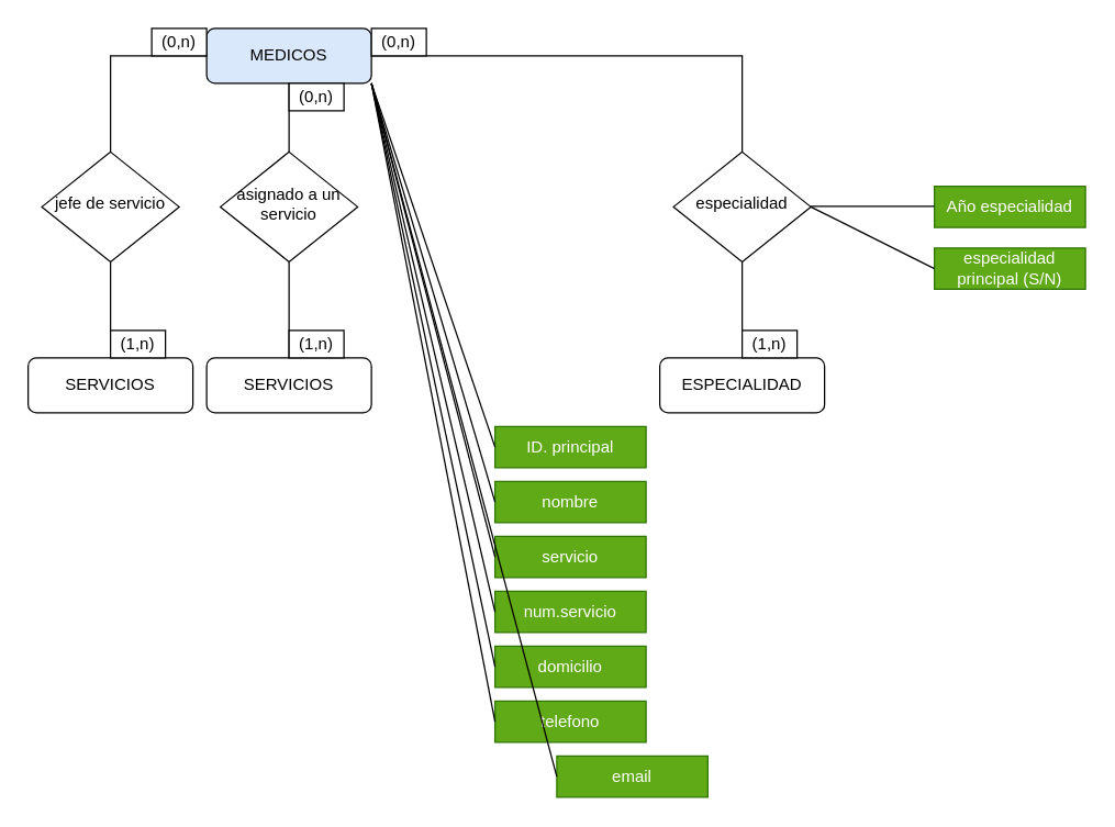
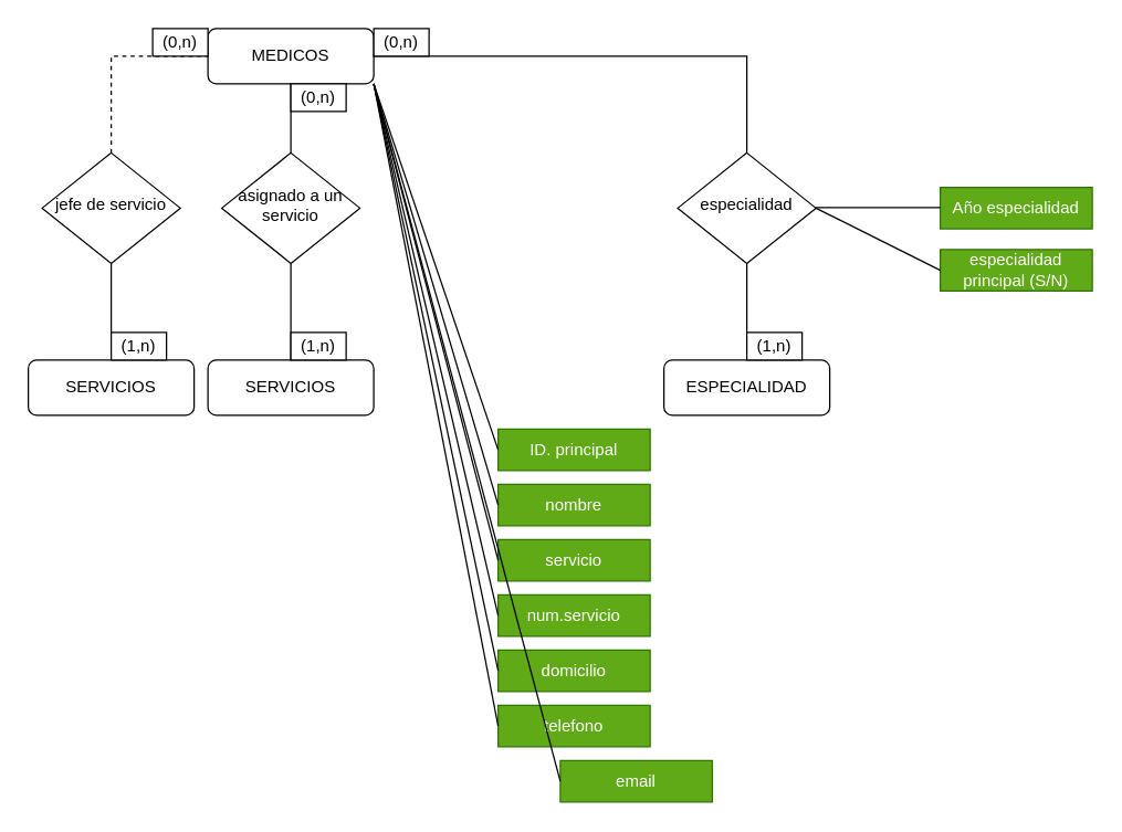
- <mxCell id="2" value="MEDICOS" style="rounded=1;whiteSpace=wrap;html=1;fontSize=12;glass=0;strokeWidth=1;shadow=0;fillColor=#dae8fc;" parent="1" vertex="1"><mxGeometry x="150" y="20" width="120" height="40" as="geometry" /></mxCell>
+ <mxCell id="2" value="MEDICOS" style="rounded=1;whiteSpace=wrap;html=1;fontSize=12;glass=0;strokeWidth=1;shadow=0;" parent="1" vertex="1"><mxGeometry x="150" y="20" width="120" height="40" as="geometry" /></mxCell>
- <mxCell id="35" value="" style="endArrow=none;html=1;rounded=0;exitX=0.5;exitY=0;exitDx=0;exitDy=0;entryX=0;entryY=0.5;entryDx=0;entryDy=0;" edge="1" parent="1" source="34" target="2"><mxGeometry width="50" height="50" relative="1" as="geometry"><mxPoint x="70" y="40" as="sourcePoint" /><mxPoint x="70" y="-30" as="targetPoint" /><Array as="points"><mxPoint x="80" y="40" /></Array></mxGeometry></mxCell>
+ <mxCell id="35" value="" style="endArrow=none;html=1;rounded=0;exitX=0.5;exitY=0;exitDx=0;exitDy=0;entryX=0;entryY=0.5;entryDx=0;entryDy=0;dashed=1;" edge="1" parent="1" source="34" target="2"><mxGeometry width="50" height="50" relative="1" as="geometry"><mxPoint x="70" y="40" as="sourcePoint" /><mxPoint x="70" y="-30" as="targetPoint" /><Array as="points"><mxPoint x="80" y="40" /></Array></mxGeometry></mxCell>
